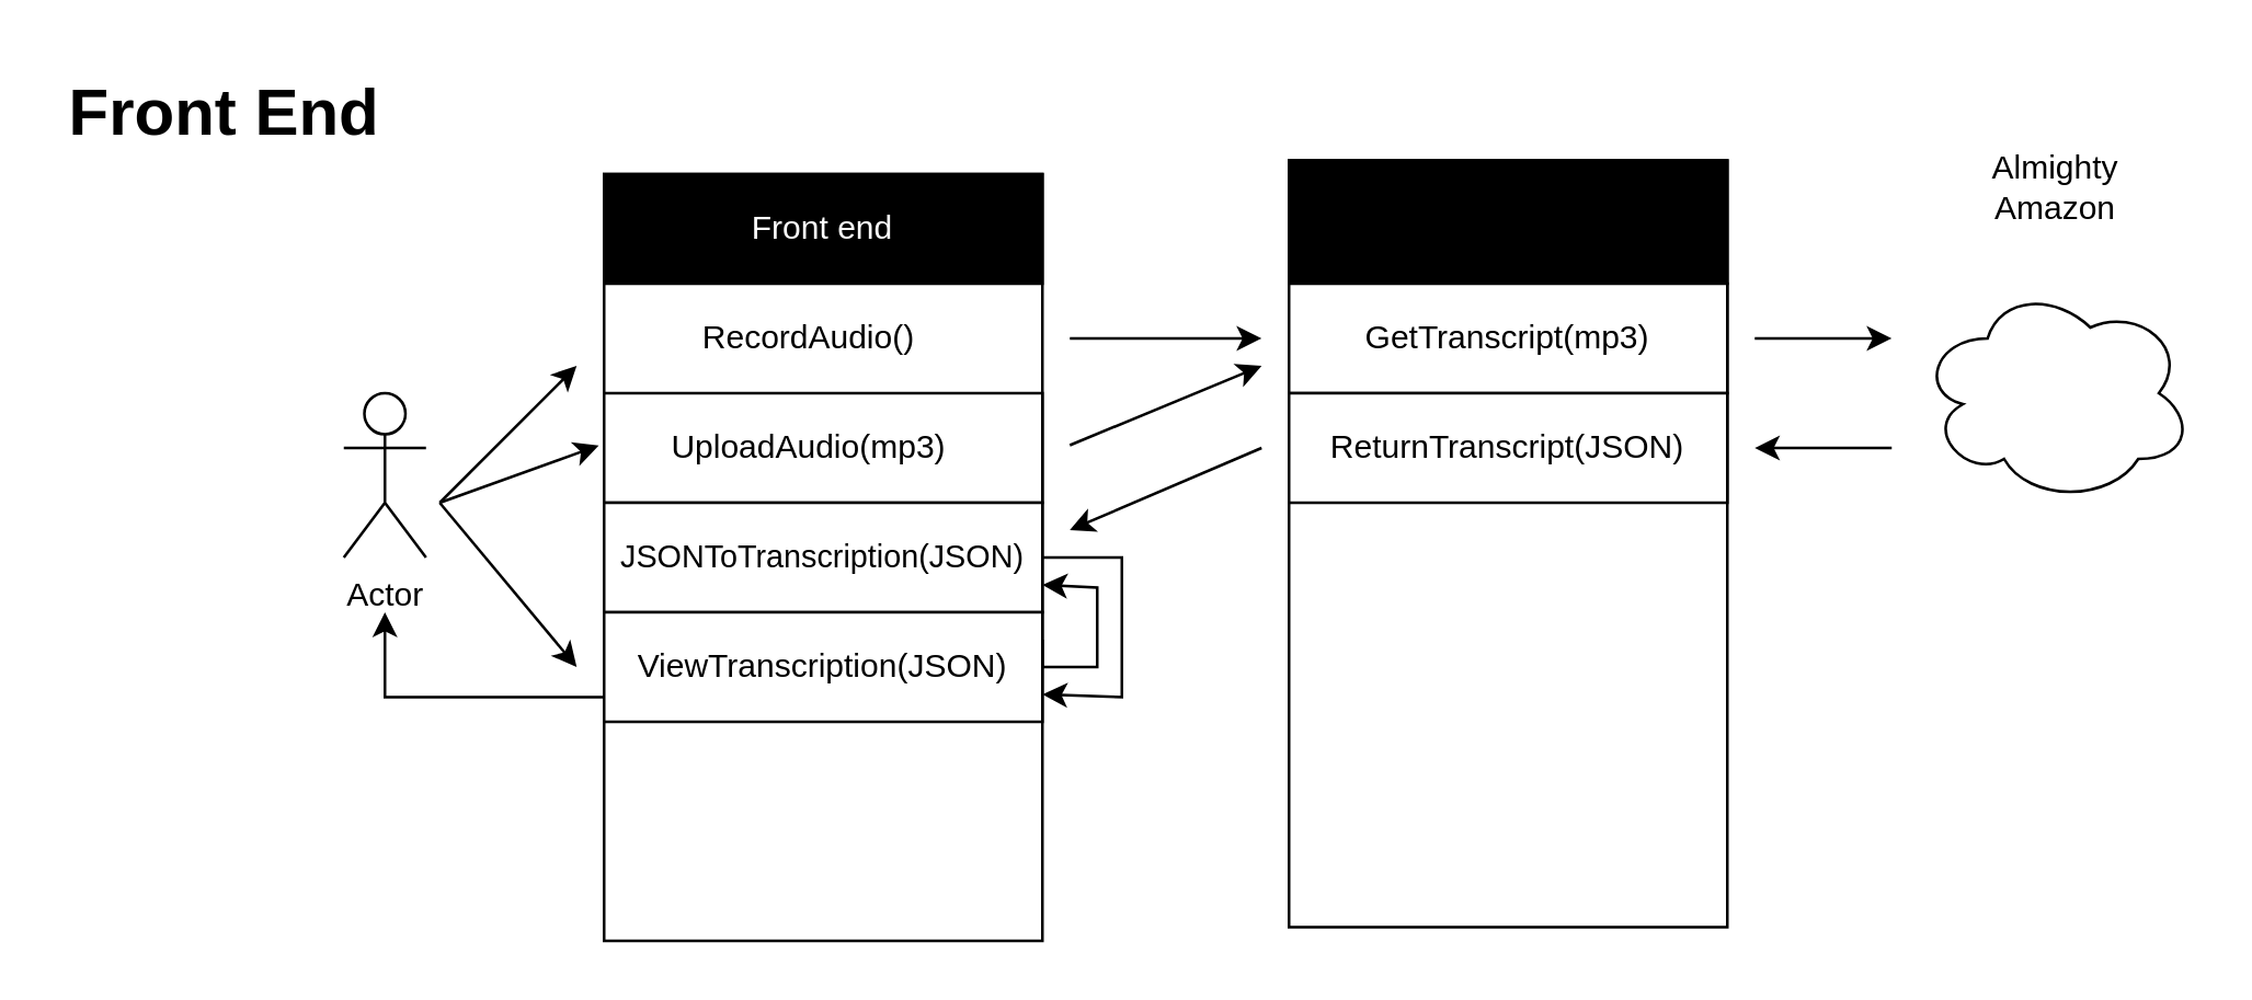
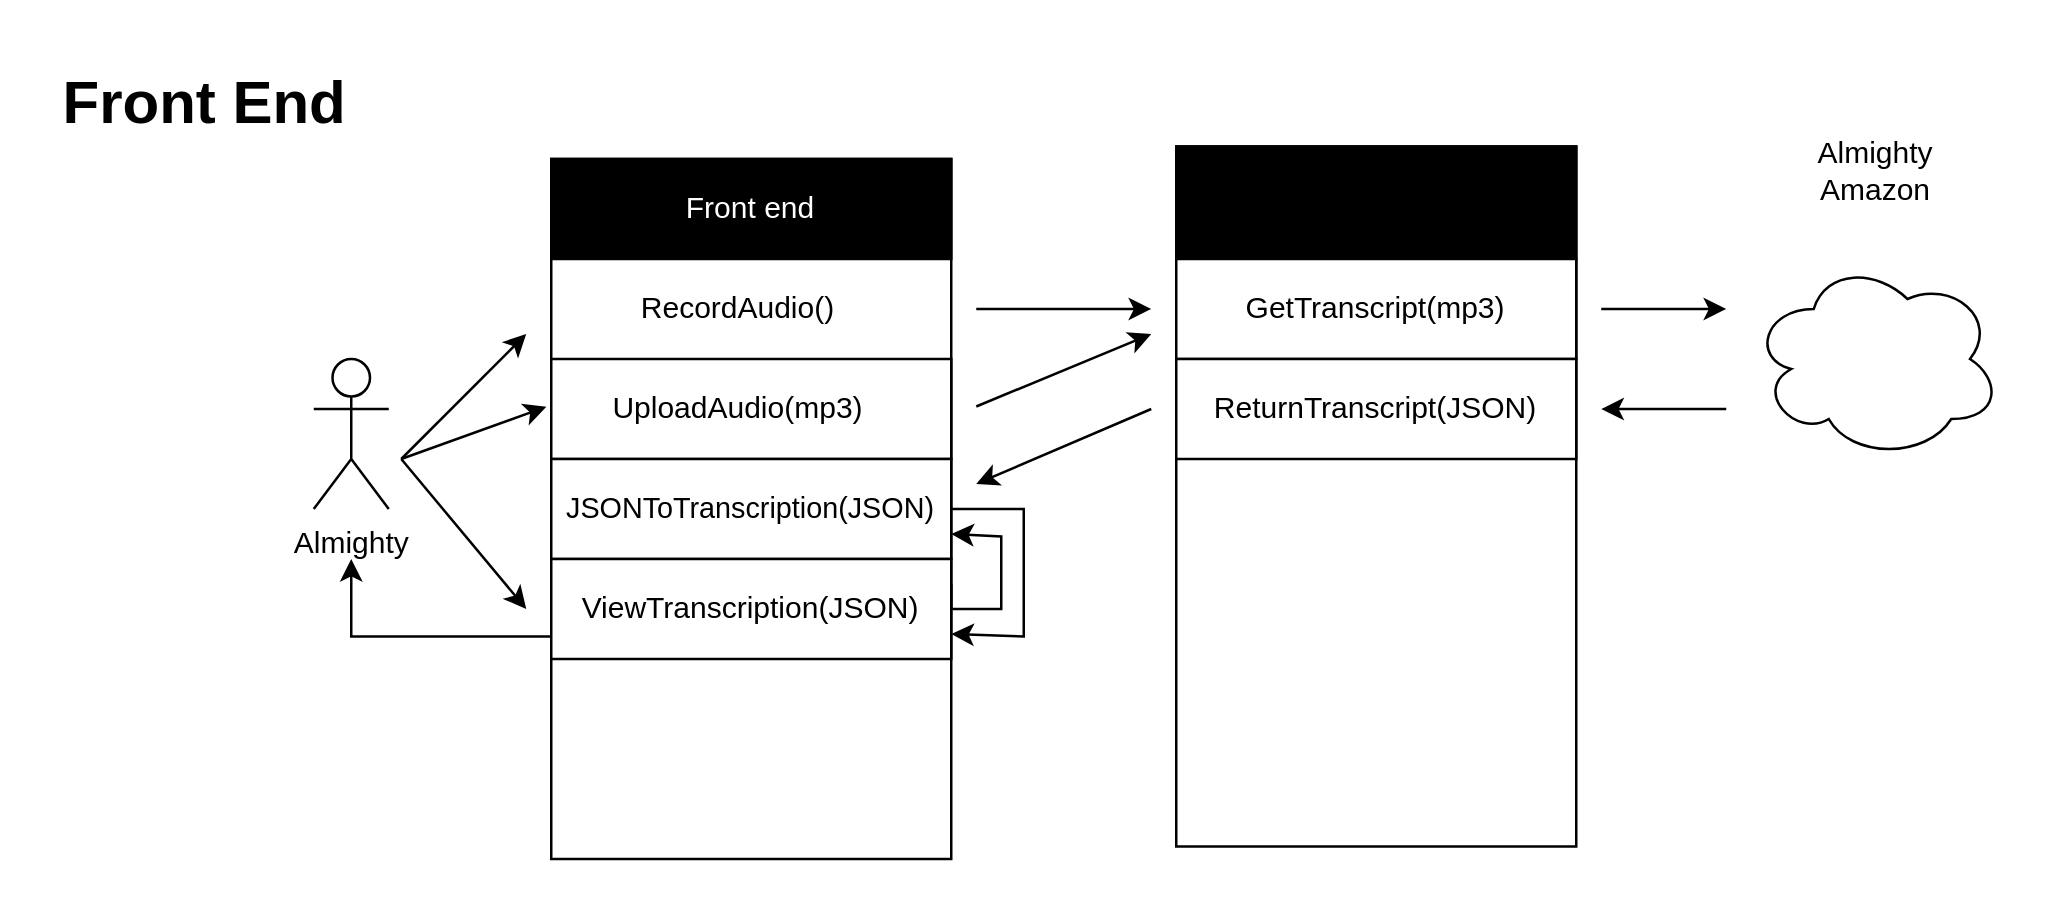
- <mxCell id="5" value="Actor" style="shape=umlActor;verticalLabelPosition=bottom;labelBackgroundColor=#ffffff;verticalAlign=top;html=1;outlineConnect=0;" parent="1" vertex="1"><mxGeometry x="125" y="143" width="30" height="60" as="geometry" /></mxCell>
+ <mxCell id="5" value="Almighty" style="shape=umlActor;verticalLabelPosition=bottom;labelBackgroundColor=#ffffff;verticalAlign=top;html=1;outlineConnect=0;" parent="1" vertex="1"><mxGeometry x="125" y="143" width="30" height="60" as="geometry" /></mxCell>
